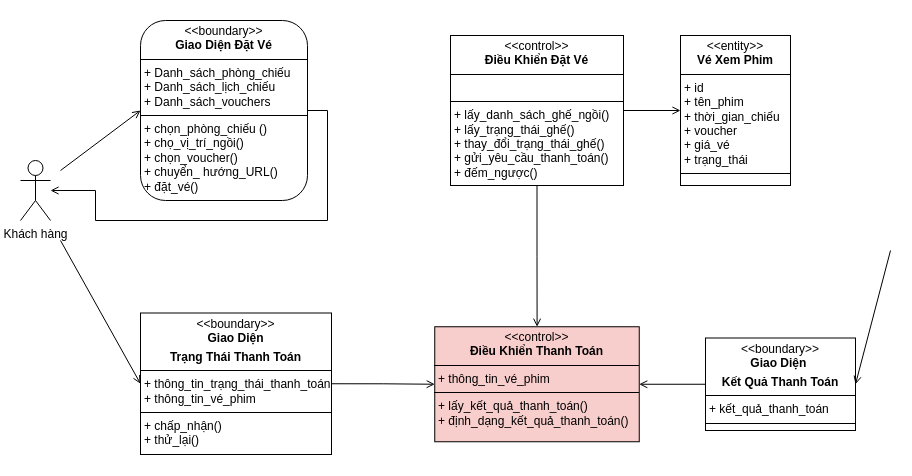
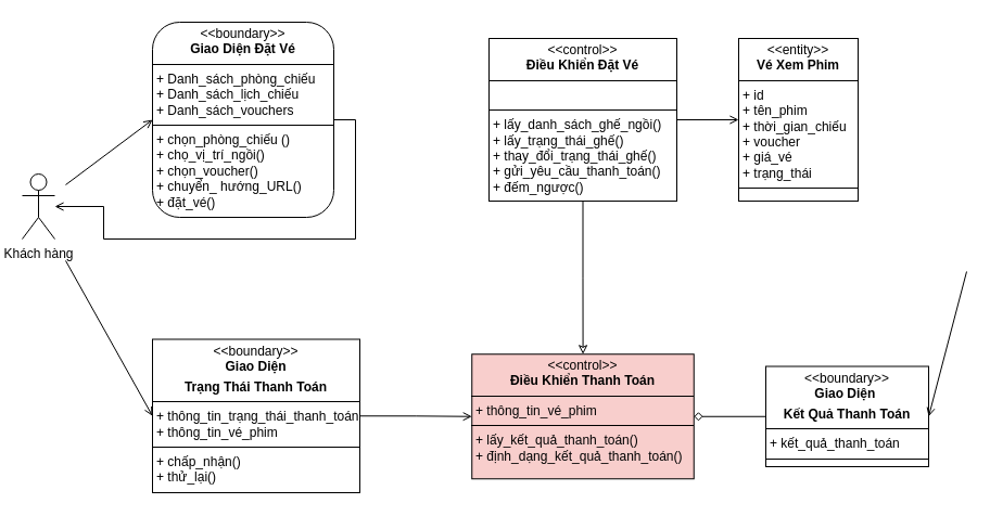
- <mxCell id="5" style="edgeStyle=orthogonalEdgeStyle;rounded=0;orthogonalLoop=1;jettySize=auto;html=1;exitX=0.5;exitY=1;exitDx=0;exitDy=0;endArrow=open;endFill=0;" parent="1" source="6" target="8" edge="1"><mxGeometry relative="1" as="geometry" /></mxCell>
+ <mxCell id="5" style="edgeStyle=orthogonalEdgeStyle;rounded=0;orthogonalLoop=1;jettySize=auto;html=1;exitX=0.5;exitY=1;exitDx=0;exitDy=0;endArrow=classic;endFill=0;" parent="1" source="6" target="8" edge="1"><mxGeometry relative="1" as="geometry" /></mxCell>
- <mxCell id="15" value="" style="endArrow=open;html=1;rounded=0;entryX=1;entryY=0.5;entryDx=0;entryDy=0;endFill=0;exitX=0;exitY=0.5;exitDx=0;exitDy=0;" parent="1" source="10" target="8" edge="1"><mxGeometry width="50" height="50" relative="1" as="geometry"><mxPoint x="990" y="239" as="sourcePoint" /><mxPoint x="830" y="390" as="targetPoint" /></mxGeometry></mxCell>
+ <mxCell id="15" value="" style="endArrow=diamond;html=1;rounded=0;entryX=1;entryY=0.5;entryDx=0;entryDy=0;endFill=0;exitX=0;exitY=0.5;exitDx=0;exitDy=0;" parent="1" source="10" target="8" edge="1"><mxGeometry width="50" height="50" relative="1" as="geometry"><mxPoint x="990" y="239" as="sourcePoint" /><mxPoint x="830" y="390" as="targetPoint" /></mxGeometry></mxCell>
